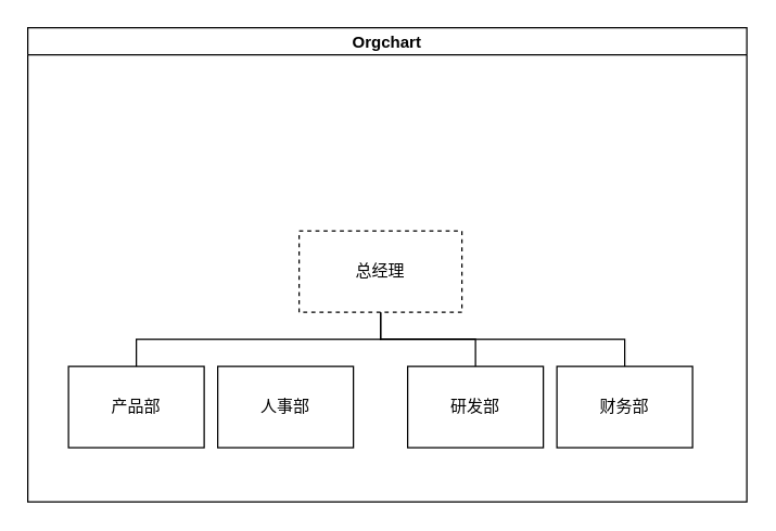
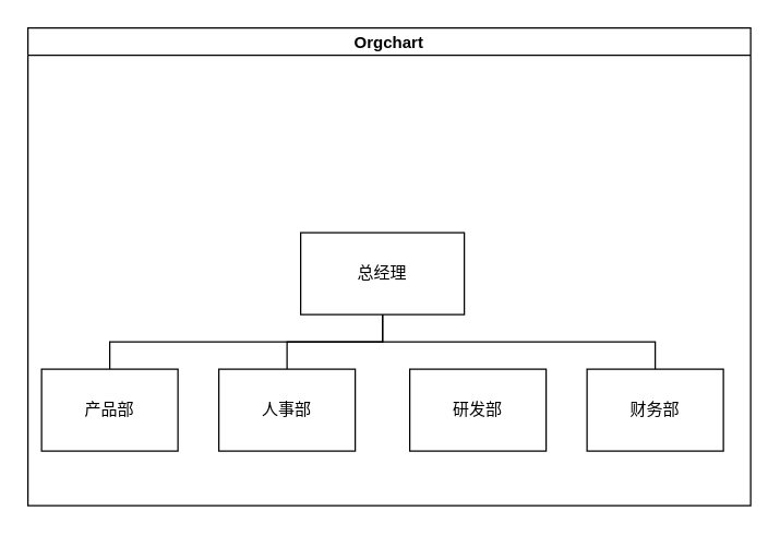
- <mxCell id="5" value="总经理" style="whiteSpace=wrap;html=1;align=center;treeFolding=1;treeMoving=1;newEdgeStyle={&quot;edgeStyle&quot;:&quot;elbowEdgeStyle&quot;,&quot;startArrow&quot;:&quot;none&quot;,&quot;endArrow&quot;:&quot;none&quot;};dashed=1;" vertex="1" parent="2"><mxGeometry x="200" y="150" width="120" height="60" as="geometry" /></mxCell>
+ <mxCell id="5" value="总经理" style="whiteSpace=wrap;html=1;align=center;treeFolding=1;treeMoving=1;newEdgeStyle={&quot;edgeStyle&quot;:&quot;elbowEdgeStyle&quot;,&quot;startArrow&quot;:&quot;none&quot;,&quot;endArrow&quot;:&quot;none&quot;};" vertex="1" parent="2"><mxGeometry x="200" y="150" width="120" height="60" as="geometry" /></mxCell>
+ <mxCell id="3" value="" style="edgeStyle=elbowEdgeStyle;elbow=vertical;sourcePerimeterSpacing=0;targetPerimeterSpacing=0;startArrow=none;endArrow=none;rounded=0;curved=0;" edge="1" parent="2" source="5" target="6"><mxGeometry relative="1" as="geometry" /></mxCell>
- <mxCell id="4" value="" style="edgeStyle=elbowEdgeStyle;elbow=vertical;sourcePerimeterSpacing=0;targetPerimeterSpacing=0;startArrow=none;endArrow=none;rounded=0;curved=0;" edge="1" parent="2" source="5" target="7"><mxGeometry relative="1" as="geometry" /></mxCell>
- <mxCell id="9" value="产品部" style="whiteSpace=wrap;html=1;align=center;verticalAlign=middle;treeFolding=1;treeMoving=1;newEdgeStyle={&quot;edgeStyle&quot;:&quot;elbowEdgeStyle&quot;,&quot;startArrow&quot;:&quot;none&quot;,&quot;endArrow&quot;:&quot;none&quot;};" vertex="1" parent="2"><mxGeometry x="30" y="250" width="100" height="60" as="geometry" /></mxCell>
+ <mxCell id="9" value="产品部" style="whiteSpace=wrap;html=1;align=center;verticalAlign=middle;treeFolding=1;treeMoving=1;newEdgeStyle={&quot;edgeStyle&quot;:&quot;elbowEdgeStyle&quot;,&quot;startArrow&quot;:&quot;none&quot;,&quot;endArrow&quot;:&quot;none&quot;};" vertex="1" parent="2"><mxGeometry x="10" y="250" width="100" height="60" as="geometry" /></mxCell>
- <mxCell id="11" value="财务部" style="whiteSpace=wrap;html=1;align=center;verticalAlign=middle;treeFolding=1;treeMoving=1;newEdgeStyle={&quot;edgeStyle&quot;:&quot;elbowEdgeStyle&quot;,&quot;startArrow&quot;:&quot;none&quot;,&quot;endArrow&quot;:&quot;none&quot;};" vertex="1" parent="2"><mxGeometry x="390" y="250" width="100" height="60" as="geometry" /></mxCell>
+ <mxCell id="11" value="财务部" style="whiteSpace=wrap;html=1;align=center;verticalAlign=middle;treeFolding=1;treeMoving=1;newEdgeStyle={&quot;edgeStyle&quot;:&quot;elbowEdgeStyle&quot;,&quot;startArrow&quot;:&quot;none&quot;,&quot;endArrow&quot;:&quot;none&quot;};" vertex="1" parent="2"><mxGeometry x="410" y="250" width="100" height="60" as="geometry" /></mxCell>
